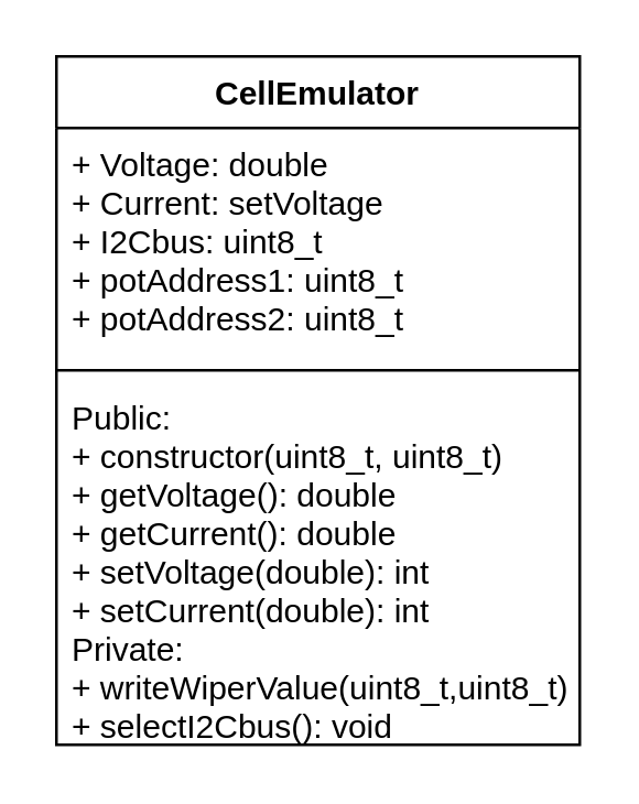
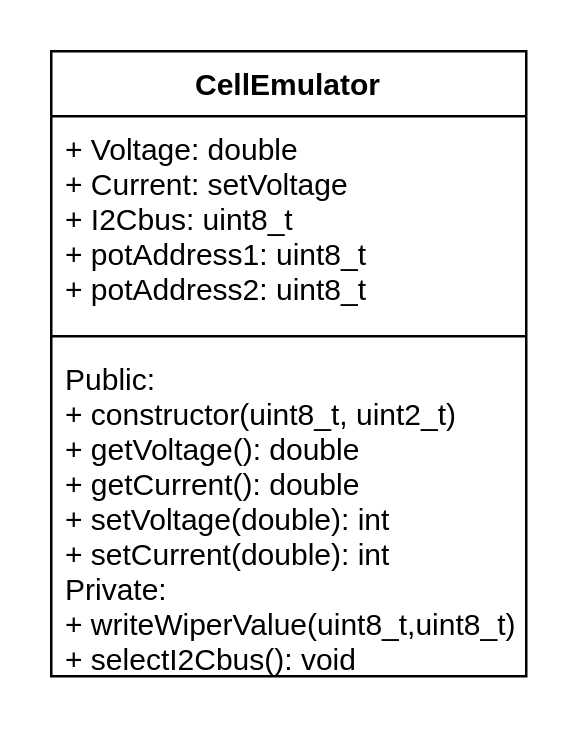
- <mxCell id="5" value="Public:&#10;+ constructor(uint8_t, uint8_t)&#10;+ getVoltage(): double&#10;+ getCurrent(): double&#10;+ setVoltage(double): int&#10;+ setCurrent(double): int&#10;Private:&#10;+ writeWiperValue(uint8_t,uint8_t): int&#10;+ selectI2Cbus(): void" style="text;strokeColor=none;fillColor=none;align=left;verticalAlign=top;spacingLeft=4;spacingRight=4;overflow=hidden;rotatable=0;points=[[0,0.5],[1,0.5]];portConstraint=eastwest;" vertex="1" parent="2"><mxGeometry y="118" width="190" height="132" as="geometry" /></mxCell>
+ <mxCell id="5" value="Public:&#10;+ constructor(uint8_t, uint2_t)&#10;+ getVoltage(): double&#10;+ getCurrent(): double&#10;+ setVoltage(double): int&#10;+ setCurrent(double): int&#10;Private:&#10;+ writeWiperValue(uint8_t,uint8_t): int&#10;+ selectI2Cbus(): void" style="text;strokeColor=none;fillColor=none;align=left;verticalAlign=top;spacingLeft=4;spacingRight=4;overflow=hidden;rotatable=0;points=[[0,0.5],[1,0.5]];portConstraint=eastwest;" vertex="1" parent="2"><mxGeometry y="118" width="190" height="132" as="geometry" /></mxCell>
